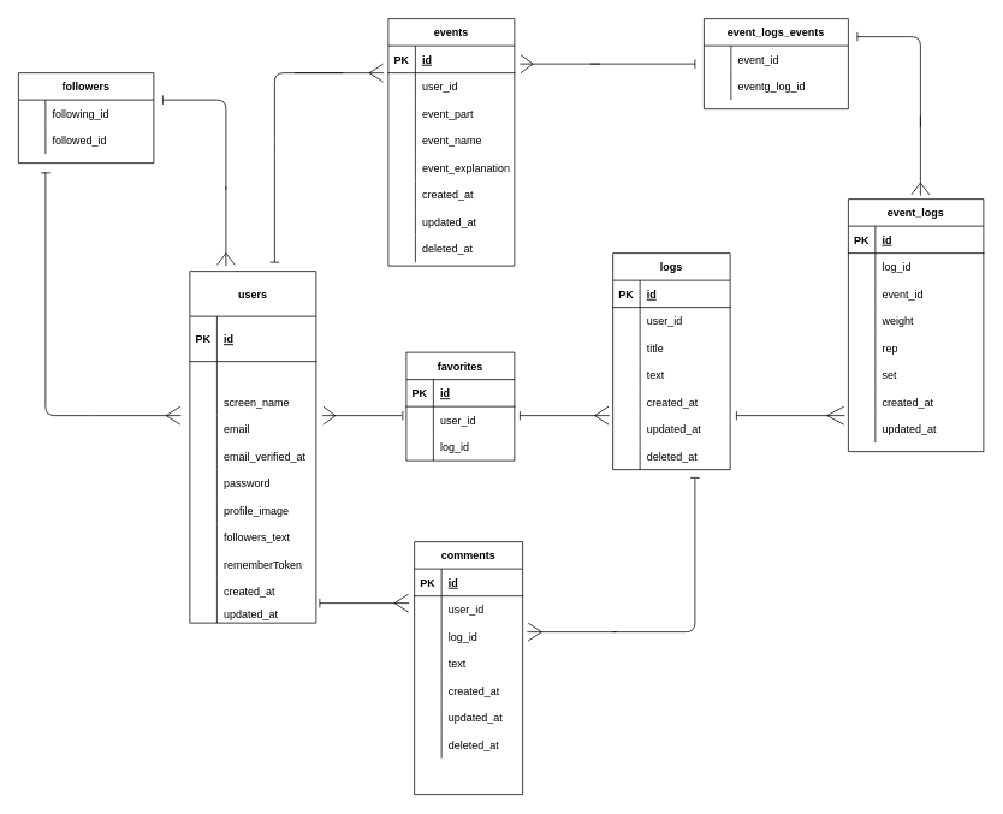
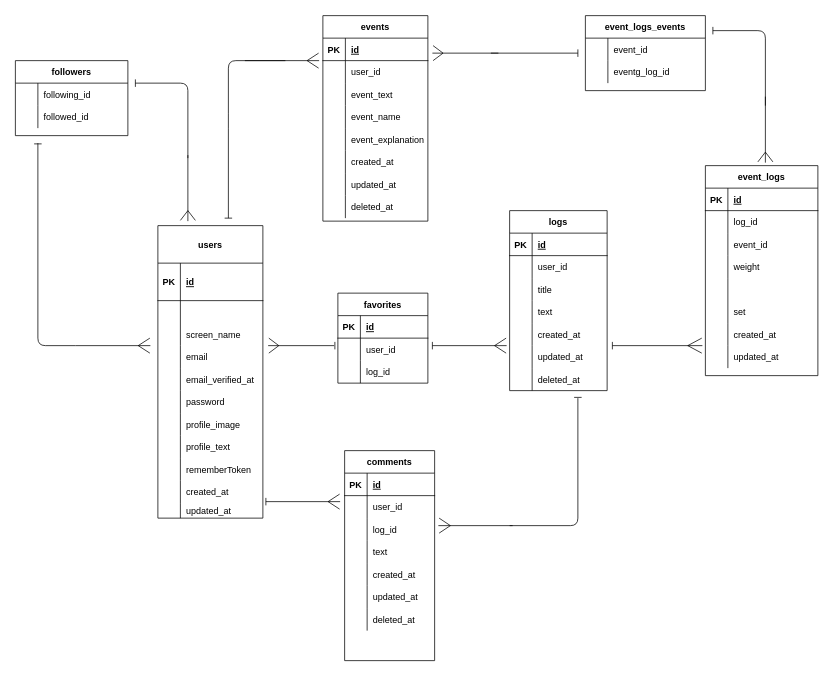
- <mxCell id="106" value="event_part" style="shape=partialRectangle;overflow=hidden;connectable=0;fillColor=none;top=0;left=0;bottom=0;right=0;align=left;spacingLeft=6;" vertex="1" parent="104"><mxGeometry x="30" width="110" height="30" as="geometry" /></mxCell>
+ <mxCell id="106" value="event_text" style="shape=partialRectangle;overflow=hidden;connectable=0;fillColor=none;top=0;left=0;bottom=0;right=0;align=left;spacingLeft=6;" vertex="1" parent="104"><mxGeometry x="30" width="110" height="30" as="geometry" /></mxCell>
- <mxCell id="137" value="rep" style="shape=partialRectangle;overflow=hidden;connectable=0;fillColor=none;top=0;left=0;bottom=0;right=0;align=left;spacingLeft=6;" vertex="1" parent="135"><mxGeometry x="30" width="120" height="30" as="geometry" /></mxCell>
- <mxCell id="26" value="followers_text" style="shape=partialRectangle;overflow=hidden;connectable=0;fillColor=none;top=0;left=0;bottom=0;right=0;align=left;spacingLeft=6;" vertex="1" parent="24"><mxGeometry x="30" width="110" height="30" as="geometry" /></mxCell>
+ <mxCell id="26" value="profile_text" style="shape=partialRectangle;overflow=hidden;connectable=0;fillColor=none;top=0;left=0;bottom=0;right=0;align=left;spacingLeft=6;" vertex="1" parent="24"><mxGeometry x="30" width="110" height="30" as="geometry" /></mxCell>
